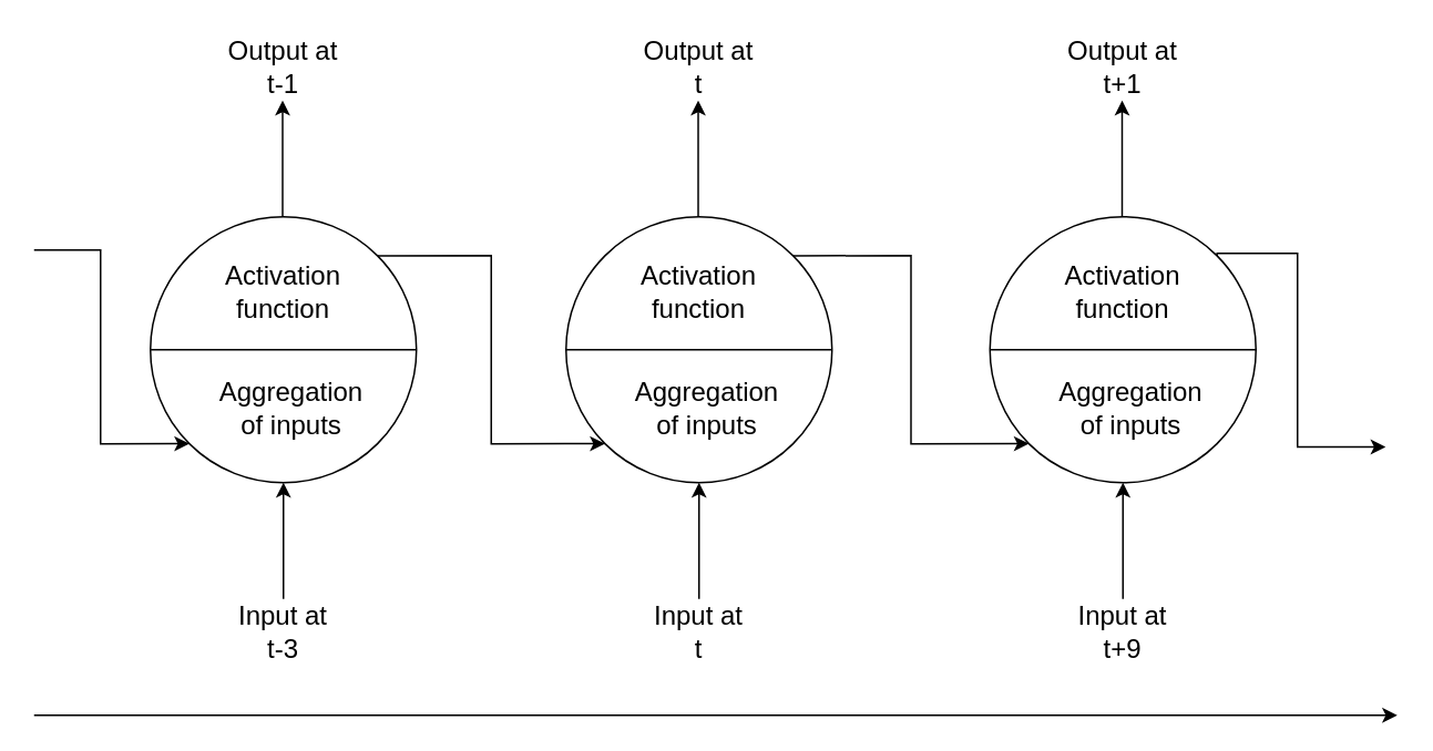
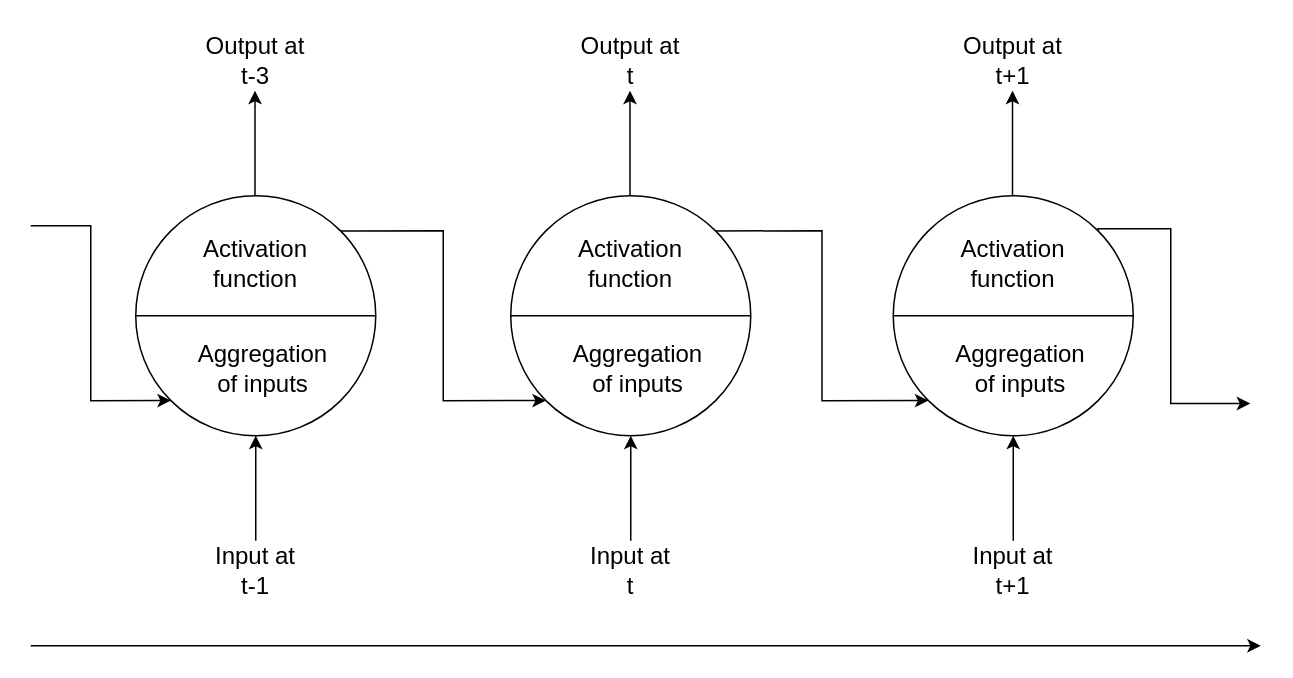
- <mxCell id="9" value="&lt;span style=&quot;font-size: 16px&quot;&gt;Output at &lt;br&gt;t-1&lt;br&gt;&lt;/span&gt;" style="text;html=1;strokeColor=none;fillColor=none;align=center;verticalAlign=middle;whiteSpace=wrap;rounded=0;" vertex="1" parent="1"><mxGeometry x="125" y="20" width="90" height="40" as="geometry" /></mxCell>
+ <mxCell id="9" value="&lt;span style=&quot;font-size: 16px&quot;&gt;Output at &lt;br&gt;t-3&lt;br&gt;&lt;/span&gt;" style="text;html=1;strokeColor=none;fillColor=none;align=center;verticalAlign=middle;whiteSpace=wrap;rounded=0;" vertex="1" parent="1"><mxGeometry x="125" y="20" width="90" height="40" as="geometry" /></mxCell>
- <mxCell id="25" value="&lt;span style=&quot;font-size: 16px&quot;&gt;Input at &lt;br&gt;t-3&lt;br&gt;&lt;/span&gt;" style="text;html=1;strokeColor=none;fillColor=none;align=center;verticalAlign=middle;whiteSpace=wrap;rounded=0;" vertex="1" parent="1"><mxGeometry x="125" y="360" width="90" height="40" as="geometry" /></mxCell>
+ <mxCell id="25" value="&lt;span style=&quot;font-size: 16px&quot;&gt;Input at &lt;br&gt;t-1&lt;br&gt;&lt;/span&gt;" style="text;html=1;strokeColor=none;fillColor=none;align=center;verticalAlign=middle;whiteSpace=wrap;rounded=0;" vertex="1" parent="1"><mxGeometry x="125" y="360" width="90" height="40" as="geometry" /></mxCell>
- <mxCell id="27" value="&lt;span style=&quot;font-size: 16px&quot;&gt;Input at &lt;br&gt;t+9&lt;br&gt;&lt;/span&gt;" style="text;html=1;strokeColor=none;fillColor=none;align=center;verticalAlign=middle;whiteSpace=wrap;rounded=0;" vertex="1" parent="1"><mxGeometry x="630" y="360" width="90" height="40" as="geometry" /></mxCell>
+ <mxCell id="27" value="&lt;span style=&quot;font-size: 16px&quot;&gt;Input at &lt;br&gt;t+1&lt;br&gt;&lt;/span&gt;" style="text;html=1;strokeColor=none;fillColor=none;align=center;verticalAlign=middle;whiteSpace=wrap;rounded=0;" vertex="1" parent="1"><mxGeometry x="630" y="360" width="90" height="40" as="geometry" /></mxCell>
